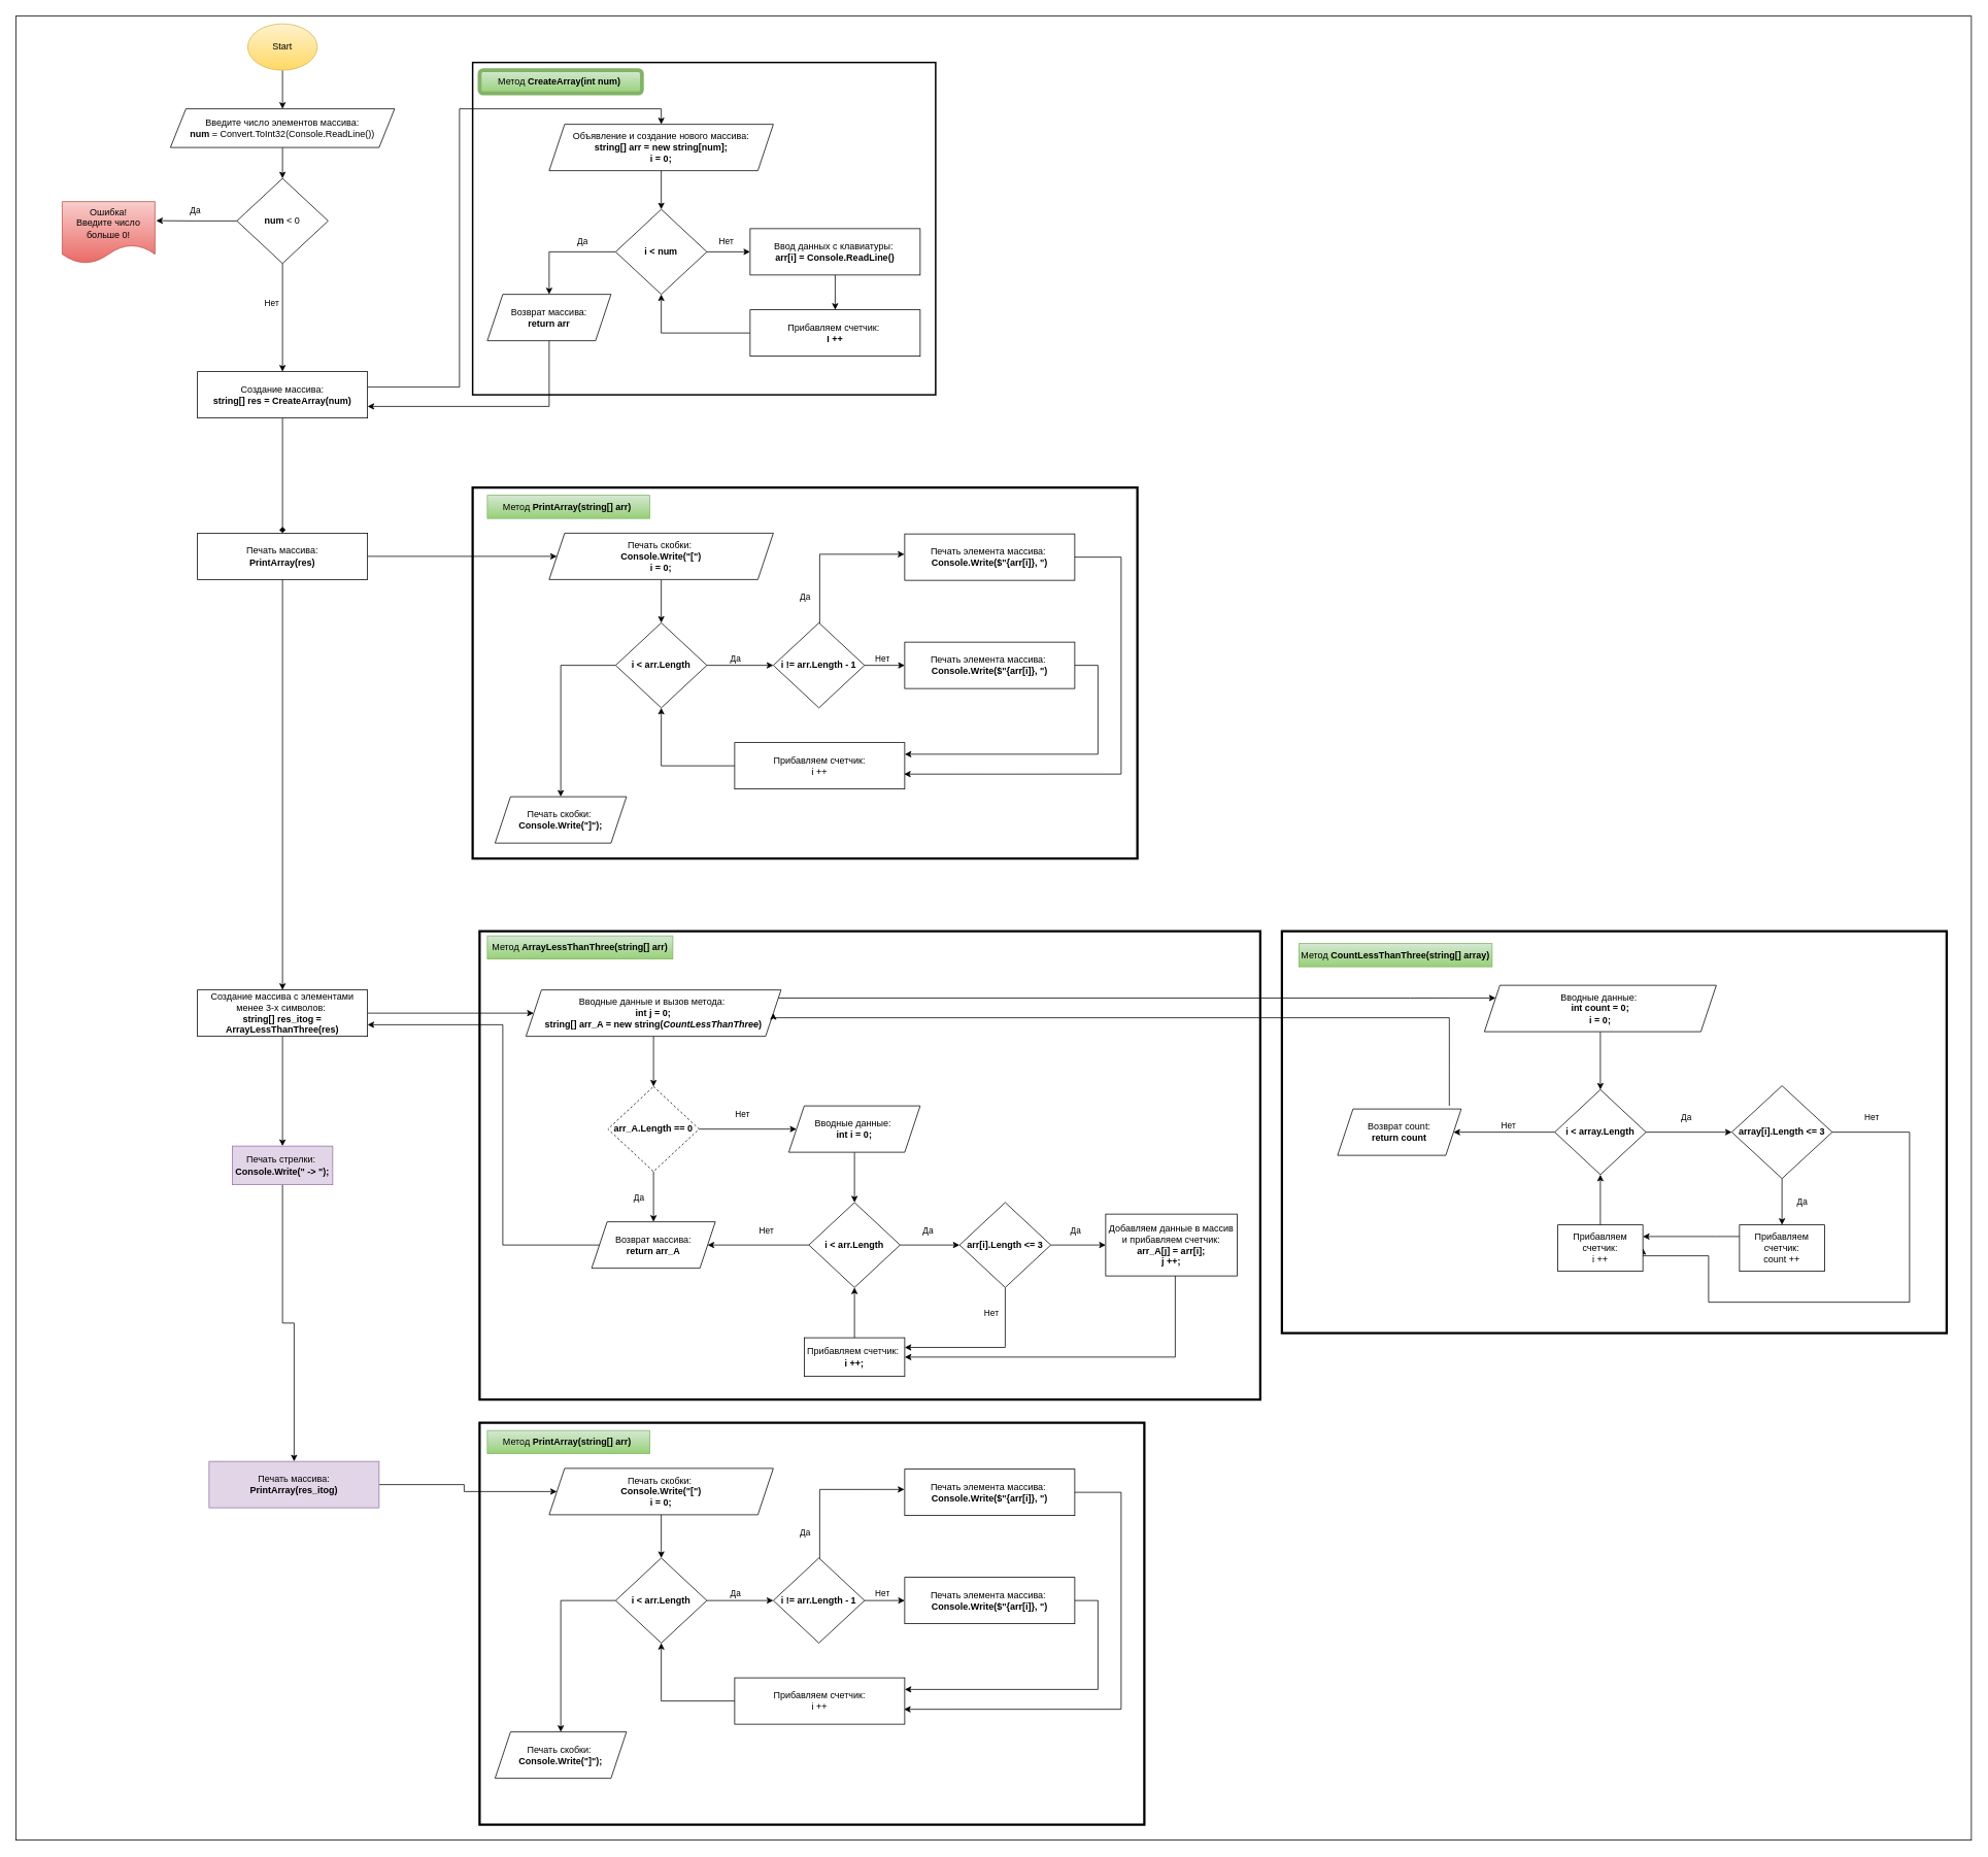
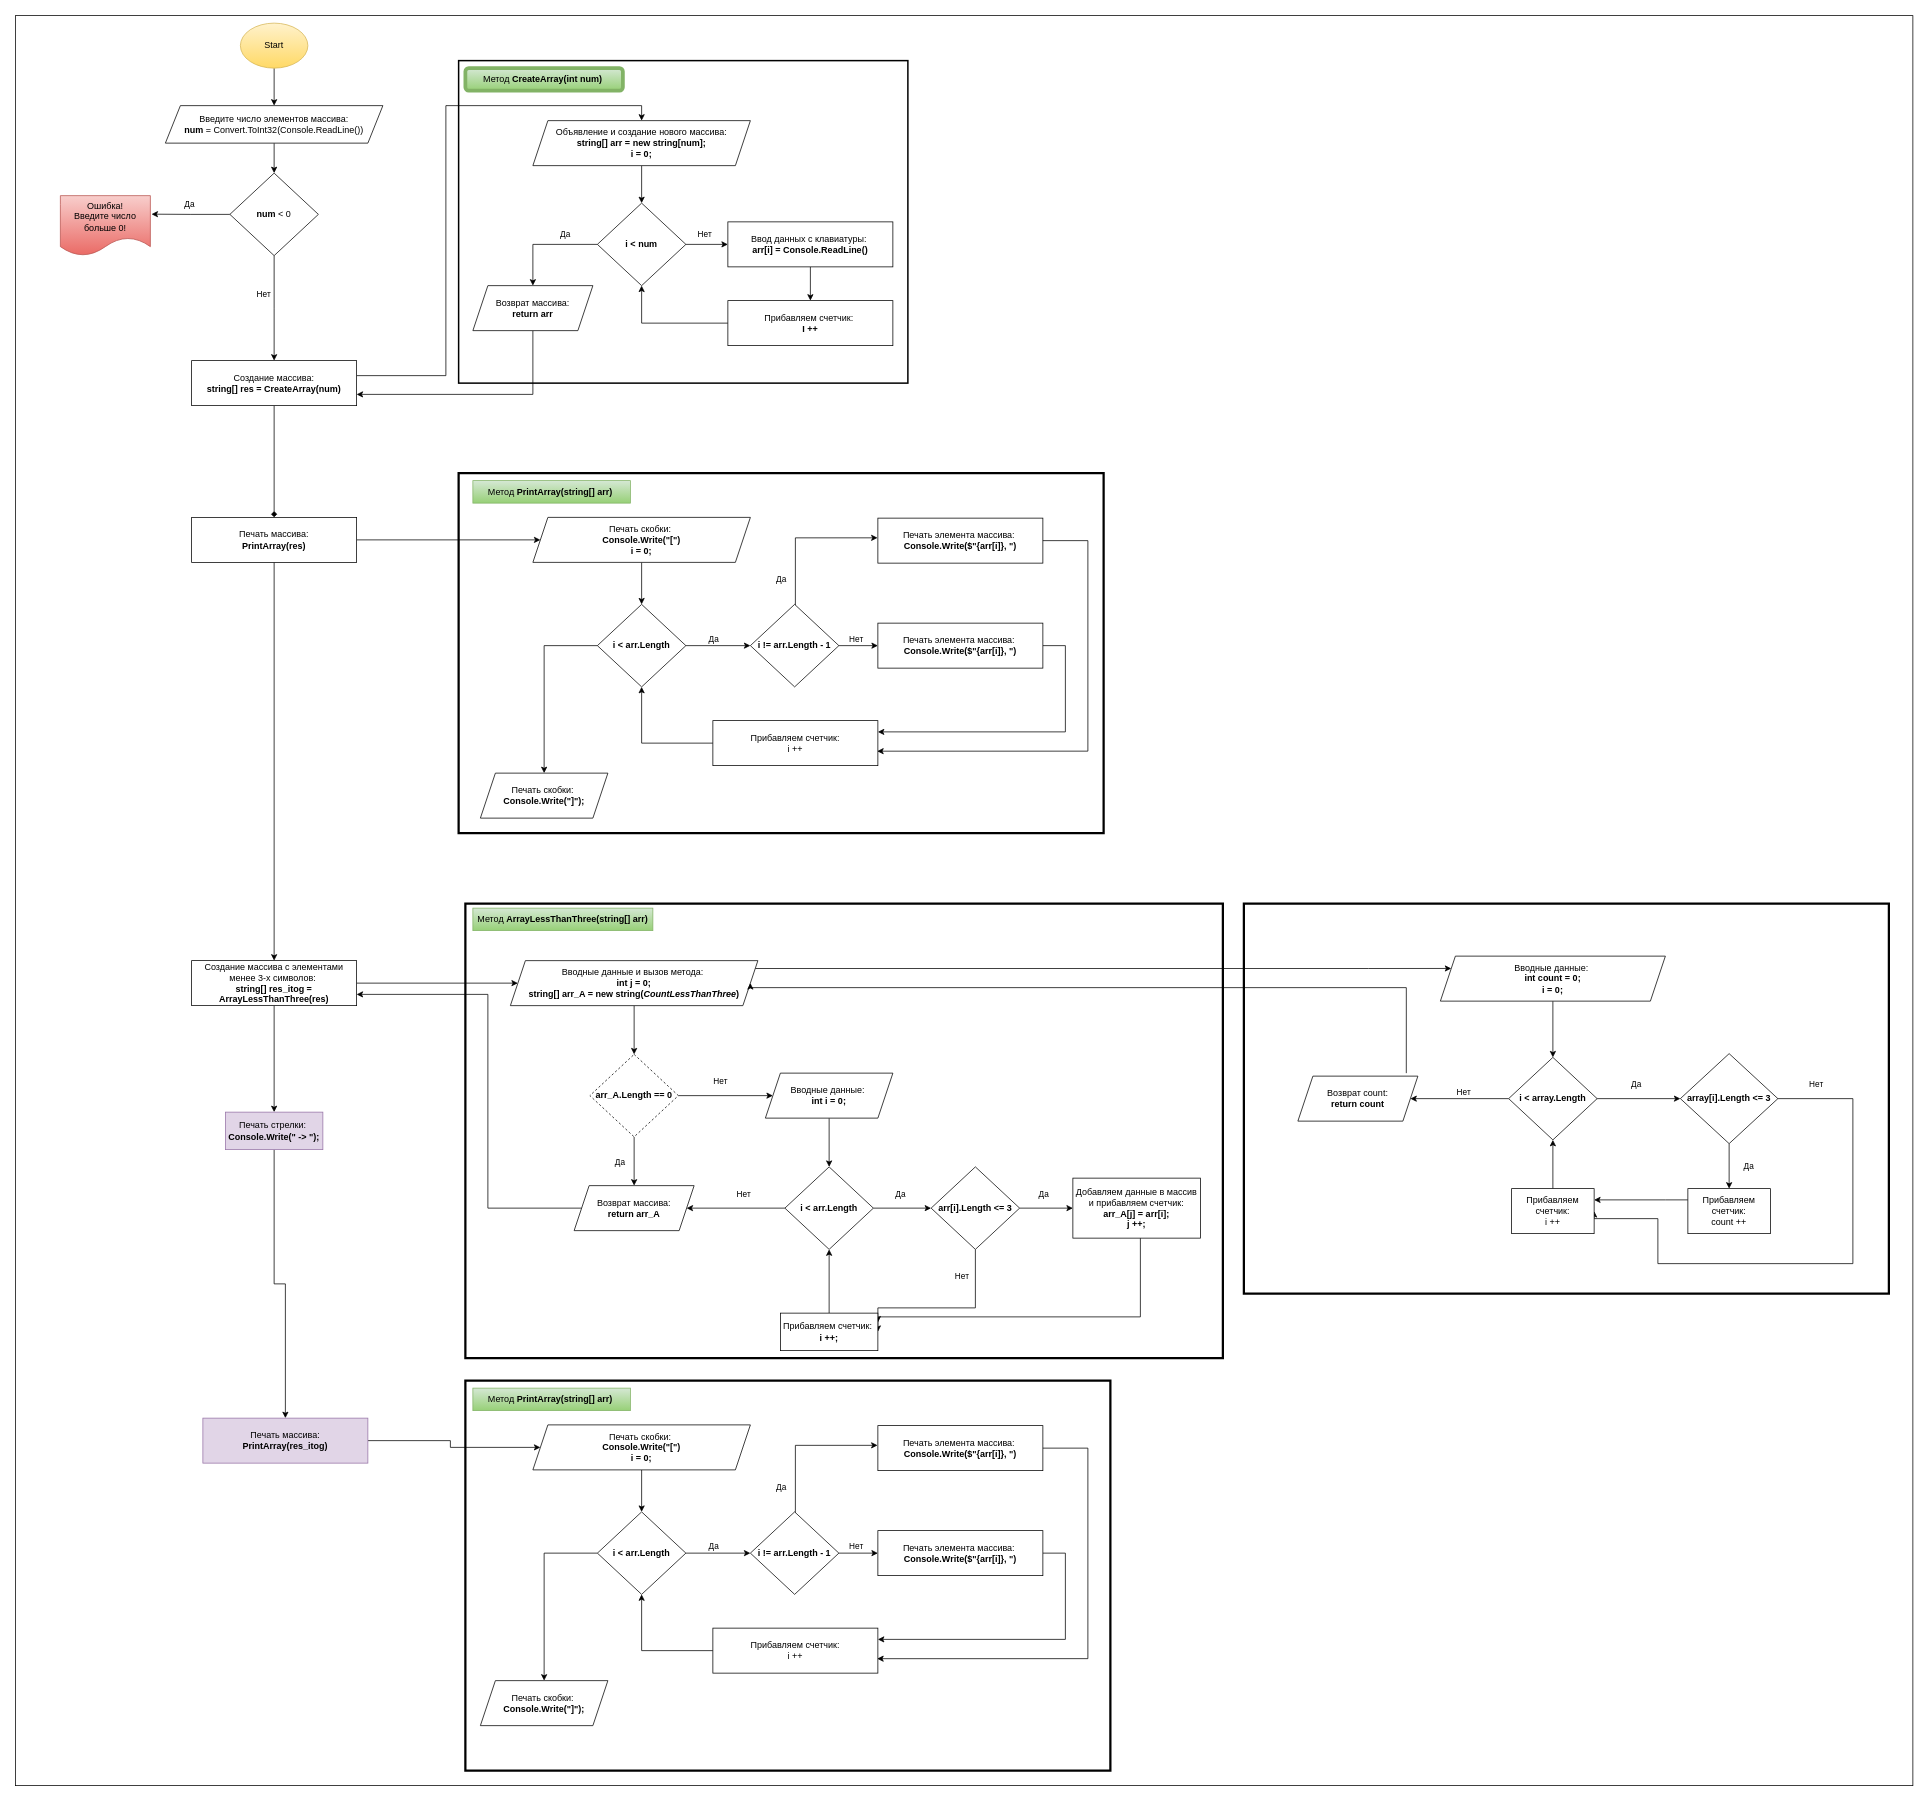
- <mxCell id="63" value="Метод&amp;nbsp;&lt;b&gt;CountLessThanThree&lt;/b&gt;&lt;b style=&quot;background-color: initial;&quot;&gt;(string[] array)&lt;/b&gt;" style="rounded=0;whiteSpace=wrap;html=1;fillColor=#d5e8d4;gradientColor=#97d077;strokeColor=#82b366;" vertex="1" parent="1"><mxGeometry x="1680" y="1220" width="250" height="30" as="geometry" /></mxCell>
- <mxCell id="104" value="Прибавляем счетчик:&amp;nbsp;&lt;br&gt;&lt;b&gt;i ++;&lt;/b&gt;" style="rounded=0;whiteSpace=wrap;html=1;" vertex="1" parent="1"><mxGeometry x="1040" y="1730" width="130" height="50" as="geometry" /></mxCell>
+ <mxCell id="104" value="Прибавляем счетчик:&amp;nbsp;&lt;br&gt;&lt;b&gt;i ++;&lt;/b&gt;" style="rounded=0;whiteSpace=wrap;html=1;" vertex="1" parent="1"><mxGeometry x="1040" y="1750" width="130" height="50" as="geometry" /></mxCell>
